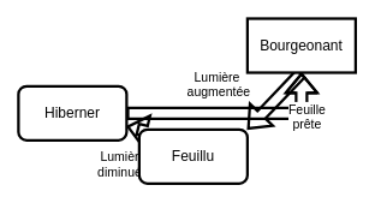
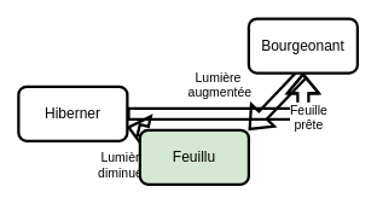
- <mxCell id="5" value="Bourgeonant" style="whiteSpace=wrap;html=1;strokeWidth=3;fontSize=16;rounded=0;" vertex="1" parent="1"><mxGeometry x="274" y="20" width="120" height="60" as="geometry" /></mxCell>
+ <mxCell id="5" value="Bourgeonant" style="rounded=1;whiteSpace=wrap;html=1;strokeWidth=3;fontSize=16;" vertex="1" parent="1"><mxGeometry x="274" y="20" width="120" height="60" as="geometry" /></mxCell>
- <mxCell id="7" value="Feuillu" style="rounded=1;whiteSpace=wrap;html=1;strokeWidth=3;fontSize=16;" vertex="1" parent="1"><mxGeometry x="154" y="143" width="120" height="60" as="geometry" /></mxCell>
+ <mxCell id="7" value="Feuillu" style="rounded=1;whiteSpace=wrap;html=1;strokeWidth=3;fontSize=16;fillColor=#d5e8d4;" vertex="1" parent="1"><mxGeometry x="154" y="143" width="120" height="60" as="geometry" /></mxCell>
